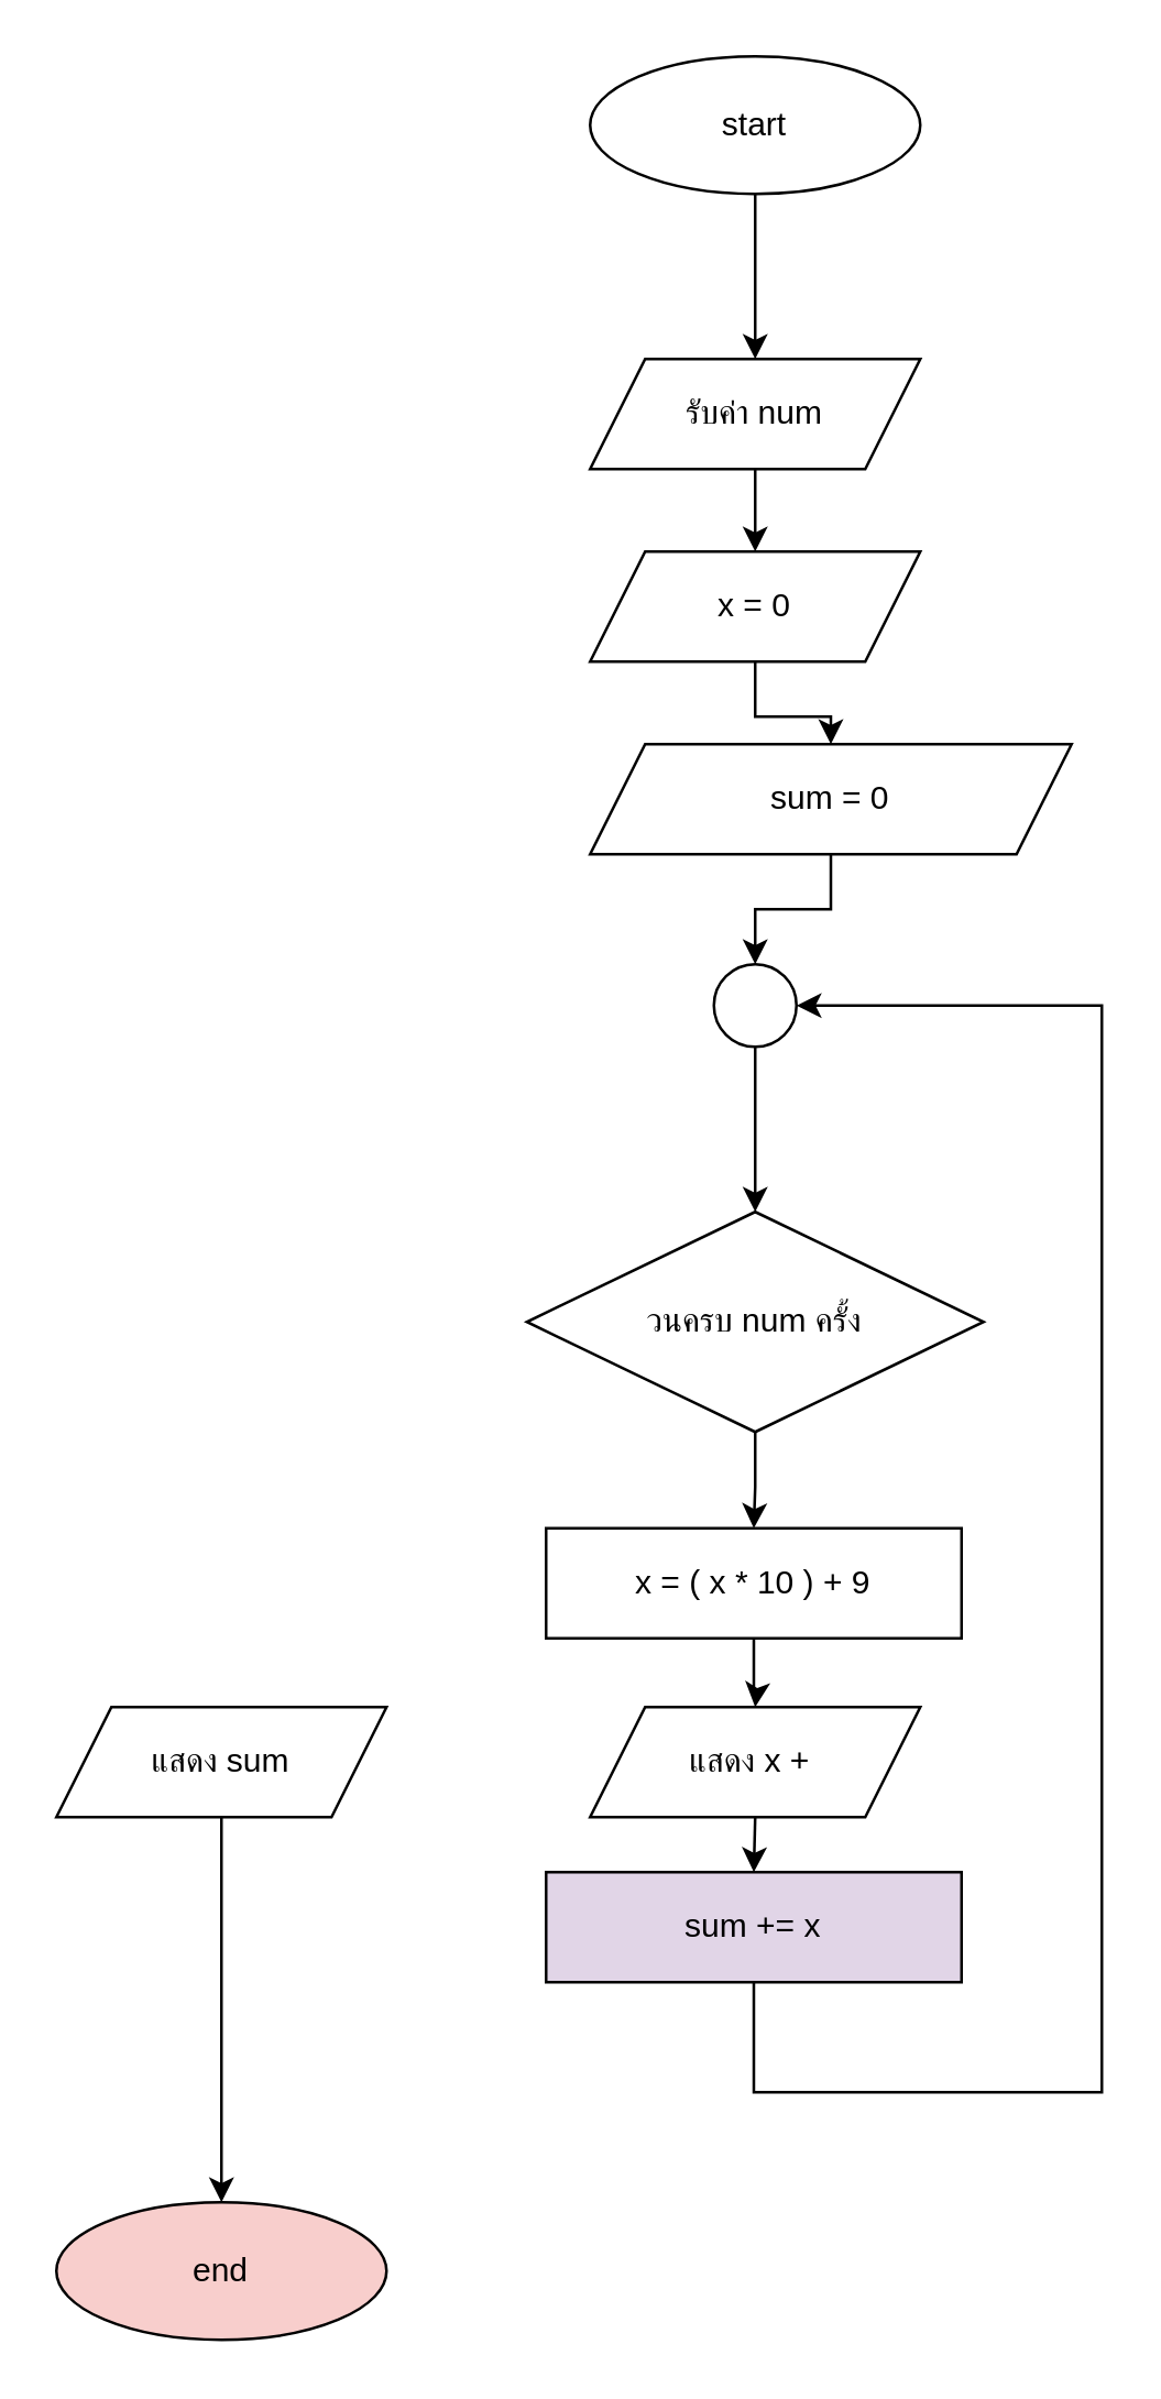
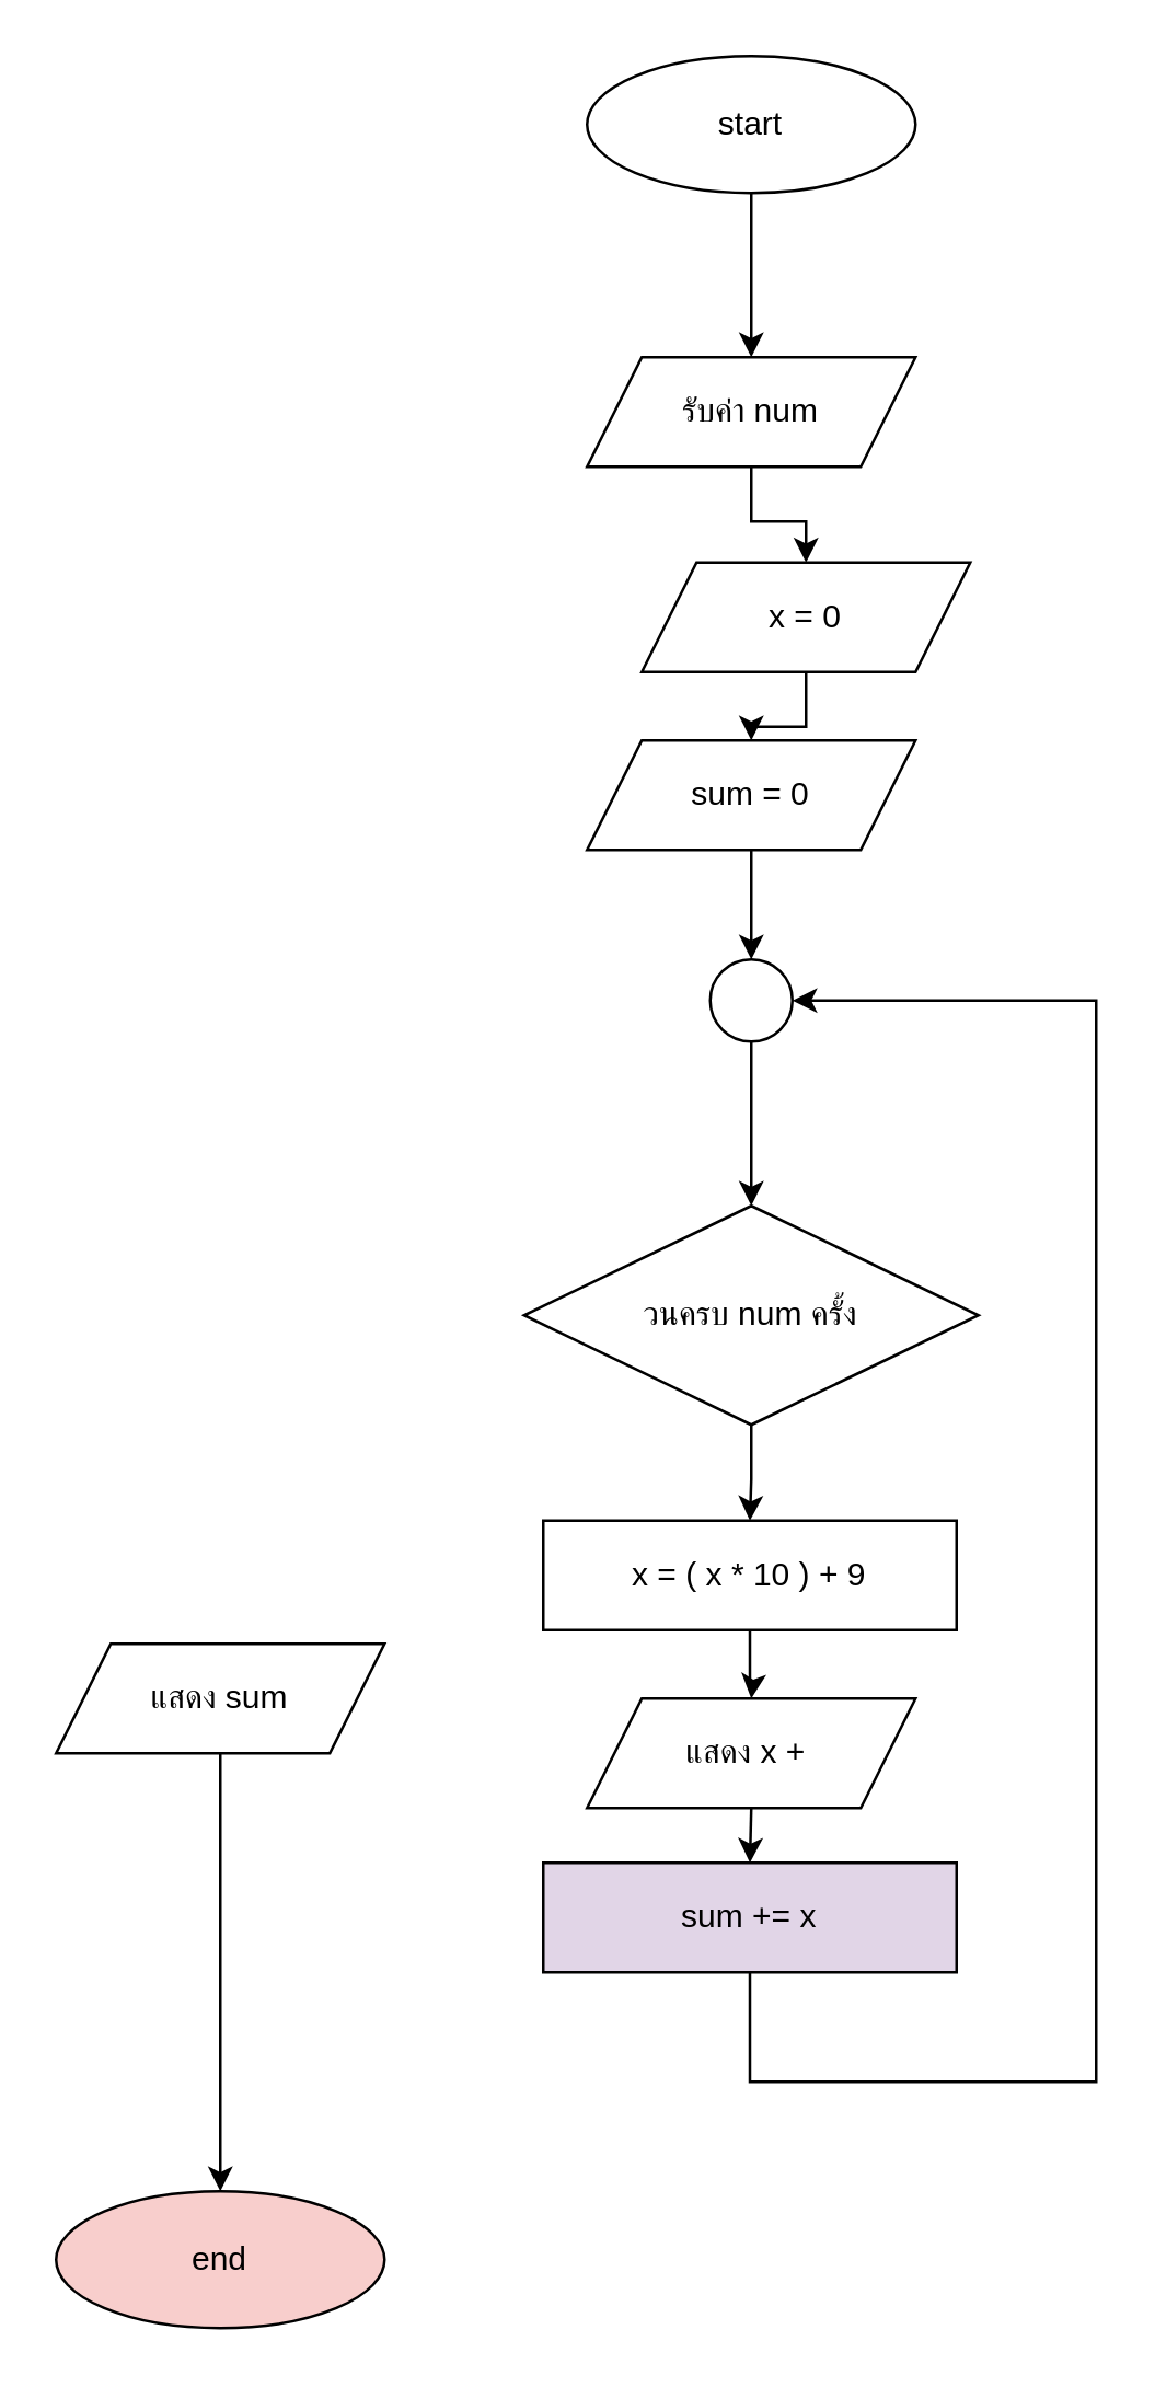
- <mxCell id="12" value="x = 0" style="shape=parallelogram;perimeter=parallelogramPerimeter;whiteSpace=wrap;html=1;fixedSize=1;" vertex="1" parent="1"><mxGeometry x="214" y="200" width="120" height="40" as="geometry" /></mxCell>
+ <mxCell id="12" value="x = 0" style="shape=parallelogram;perimeter=parallelogramPerimeter;whiteSpace=wrap;html=1;fixedSize=1;" vertex="1" parent="1"><mxGeometry x="234" y="205" width="120" height="40" as="geometry" /></mxCell>
- <mxCell id="13" value="sum = 0" style="shape=parallelogram;perimeter=parallelogramPerimeter;whiteSpace=wrap;html=1;fixedSize=1;" vertex="1" parent="1"><mxGeometry x="214" y="270" width="175" height="40" as="geometry" /></mxCell>
+ <mxCell id="13" value="sum = 0" style="shape=parallelogram;perimeter=parallelogramPerimeter;whiteSpace=wrap;html=1;fixedSize=1;" vertex="1" parent="1"><mxGeometry x="214" y="270" width="120" height="40" as="geometry" /></mxCell>
- <mxCell id="21" value="แสดง sum" style="shape=parallelogram;perimeter=parallelogramPerimeter;whiteSpace=wrap;html=1;fixedSize=1;" vertex="1" parent="1"><mxGeometry x="20" y="620" width="120" height="40" as="geometry" /></mxCell>
+ <mxCell id="21" value="แสดง sum" style="shape=parallelogram;perimeter=parallelogramPerimeter;whiteSpace=wrap;html=1;fixedSize=1;" vertex="1" parent="1"><mxGeometry x="20" y="600" width="120" height="40" as="geometry" /></mxCell>
